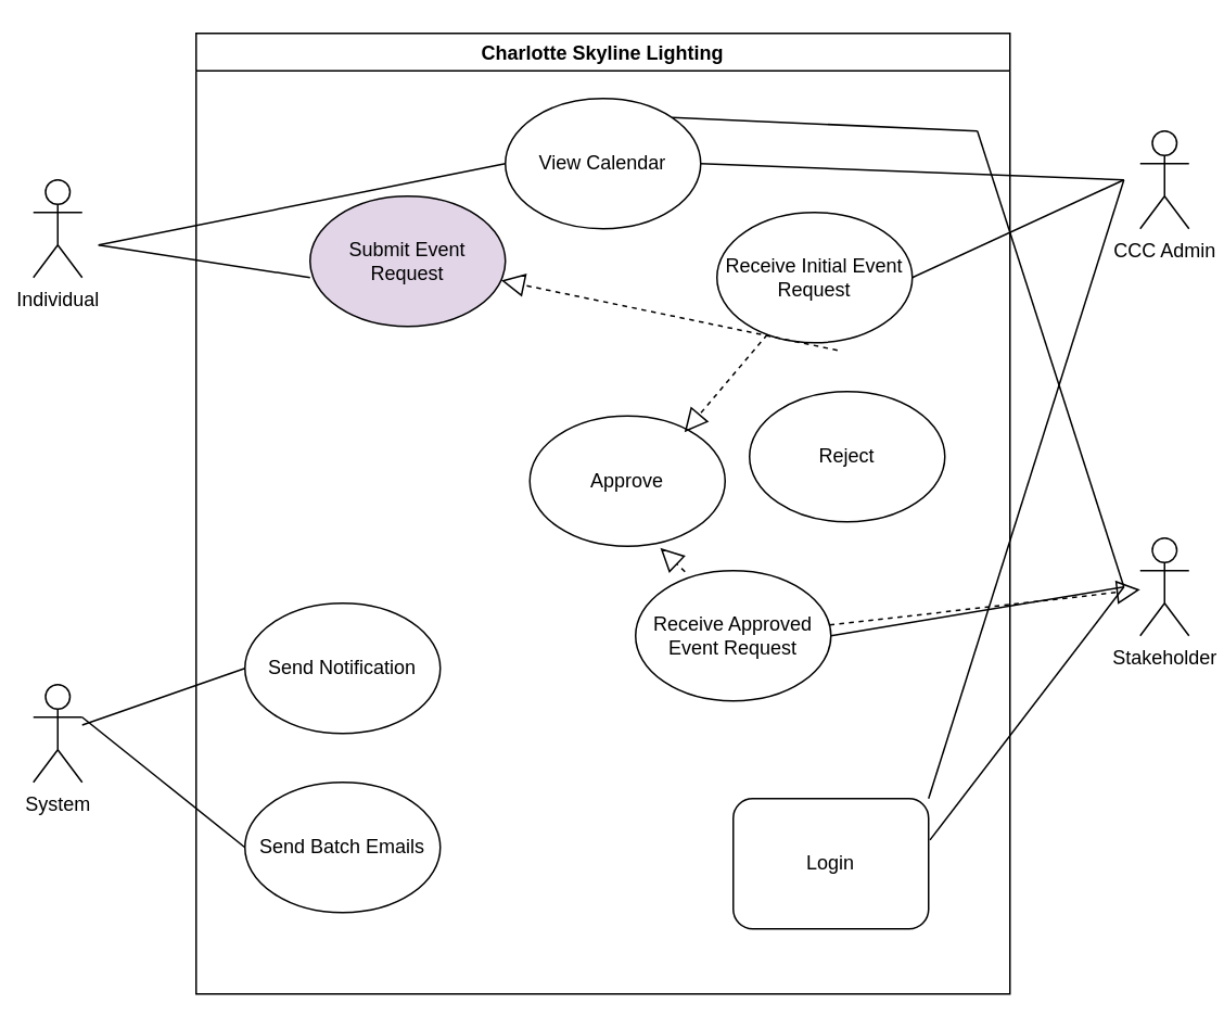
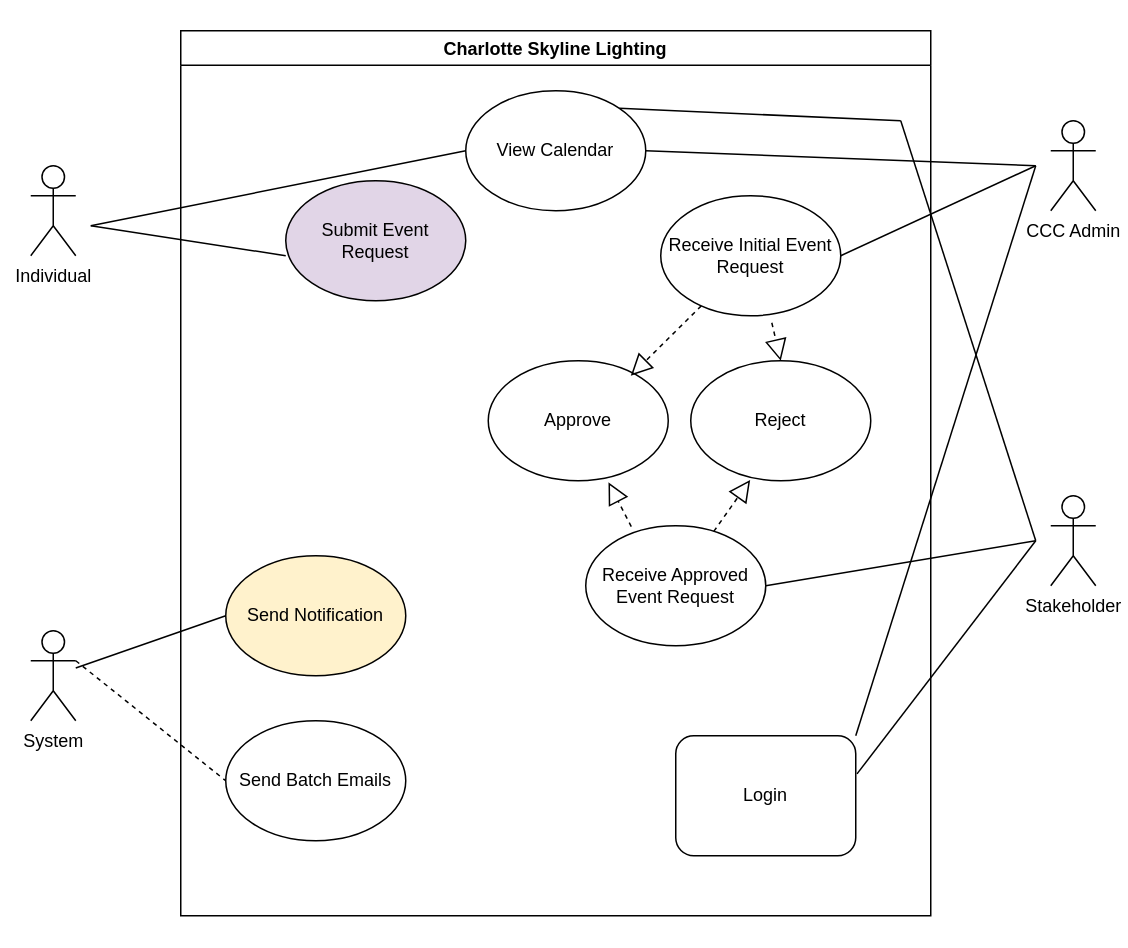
- <mxCell id="15" value="" style="endArrow=block;dashed=1;endFill=0;endSize=12;html=1;rounded=0;strokeWidth=1;exitX=0.617;exitY=1.058;exitDx=0;exitDy=0;exitPerimeter=0;" parent="2" source="8" target="4" edge="1"><mxGeometry width="160" relative="1" as="geometry"><mxPoint x="180" y="320" as="sourcePoint" /><mxPoint x="340" y="320" as="targetPoint" /></mxGeometry></mxCell>
+ <mxCell id="15" value="" style="endArrow=block;dashed=1;endFill=0;endSize=12;html=1;rounded=0;strokeWidth=1;entryX=0.5;entryY=0;entryDx=0;entryDy=0;exitX=0.617;exitY=1.058;exitDx=0;exitDy=0;exitPerimeter=0;" parent="2" source="8" target="9" edge="1"><mxGeometry width="160" relative="1" as="geometry"><mxPoint x="180" y="320" as="sourcePoint" /><mxPoint x="340" y="320" as="targetPoint" /></mxGeometry></mxCell>
- <mxCell id="10" value="Approve" style="ellipse;whiteSpace=wrap;html=1;" parent="2" vertex="1"><mxGeometry x="205" y="235" width="120" height="80" as="geometry" /></mxCell>
+ <mxCell id="10" value="Approve" style="ellipse;whiteSpace=wrap;html=1;" parent="2" vertex="1"><mxGeometry x="205" y="220" width="120" height="80" as="geometry" /></mxCell>
- <mxCell id="13" value="" style="endArrow=block;dashed=1;endFill=0;endSize=12;html=1;rounded=0;strokeWidth=1;" parent="2" source="11" target="18" edge="1"><mxGeometry width="160" relative="1" as="geometry"><mxPoint x="180" y="320" as="sourcePoint" /><mxPoint x="340" y="320" as="targetPoint" /></mxGeometry></mxCell>
+ <mxCell id="13" value="" style="endArrow=block;dashed=1;endFill=0;endSize=12;html=1;rounded=0;strokeWidth=1;entryX=0.33;entryY=0.993;entryDx=0;entryDy=0;entryPerimeter=0;" parent="2" source="11" target="9" edge="1"><mxGeometry width="160" relative="1" as="geometry"><mxPoint x="180" y="320" as="sourcePoint" /><mxPoint x="340" y="320" as="targetPoint" /></mxGeometry></mxCell>
- <mxCell id="7" value="Send Notification" style="ellipse;whiteSpace=wrap;html=1;" parent="2" vertex="1"><mxGeometry x="30" y="350" width="120" height="80" as="geometry" /></mxCell>
+ <mxCell id="7" value="Send Notification" style="ellipse;whiteSpace=wrap;html=1;fillColor=#fff2cc;" parent="2" vertex="1"><mxGeometry x="30" y="350" width="120" height="80" as="geometry" /></mxCell>
- <mxCell id="26" value="" style="endArrow=none;html=1;rounded=0;entryX=0;entryY=0.5;entryDx=0;entryDy=0;exitX=1;exitY=0.333;exitDx=0;exitDy=0;exitPerimeter=0;" parent="1" source="19" target="6" edge="1"><mxGeometry width="50" height="50" relative="1" as="geometry"><mxPoint x="60" y="450" as="sourcePoint" /><mxPoint x="410" y="320" as="targetPoint" /></mxGeometry></mxCell>
+ <mxCell id="26" value="" style="endArrow=none;html=1;rounded=0;entryX=0;entryY=0.5;entryDx=0;entryDy=0;exitX=1;exitY=0.333;exitDx=0;exitDy=0;exitPerimeter=0;dashed=1;" parent="1" source="19" target="6" edge="1"><mxGeometry width="50" height="50" relative="1" as="geometry"><mxPoint x="60" y="450" as="sourcePoint" /><mxPoint x="410" y="320" as="targetPoint" /></mxGeometry></mxCell>
